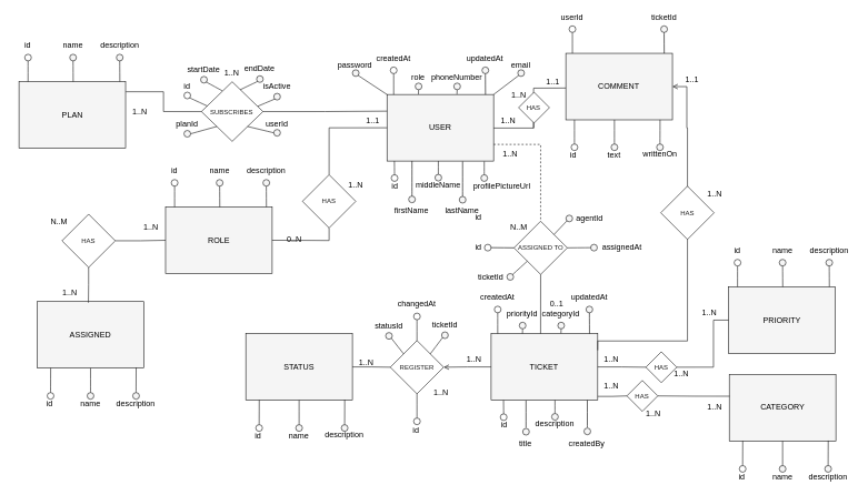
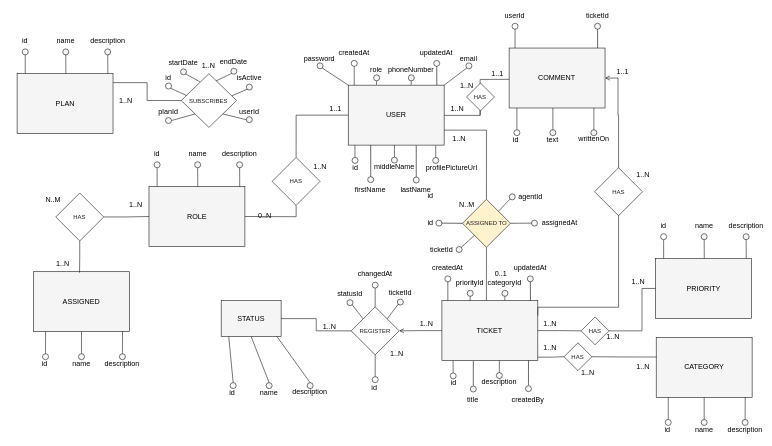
- <mxCell id="114" style="edgeStyle=orthogonalEdgeStyle;rounded=0;orthogonalLoop=1;jettySize=auto;html=1;entryX=0;entryY=0.25;entryDx=0;entryDy=0;strokeColor=#1A1A1A;endArrow=none;endFill=0;exitX=1;exitY=0.5;exitDx=0;exitDy=0;" parent="1" source="112" target="33" edge="1"><mxGeometry relative="1" as="geometry"><mxPoint x="311" y="202" as="sourcePoint" /><mxPoint x="152" y="202" as="targetPoint" /></mxGeometry></mxCell>
- <mxCell id="181" style="rounded=0;orthogonalLoop=1;jettySize=auto;html=1;entryX=0.5;entryY=0;entryDx=0;entryDy=0;strokeColor=#1A1A1A;endArrow=none;endFill=0;exitX=1;exitY=0.75;exitDx=0;exitDy=0;edgeStyle=orthogonalEdgeStyle;dashed=1;" parent="1" source="33" target="177" edge="1"><mxGeometry relative="1" as="geometry"><mxPoint x="750" y="202" as="sourcePoint" /><mxPoint x="861" y="202" as="targetPoint" /></mxGeometry></mxCell>
+ <mxCell id="181" style="rounded=0;orthogonalLoop=1;jettySize=auto;html=1;entryX=0.5;entryY=0;entryDx=0;entryDy=0;strokeColor=#1A1A1A;endArrow=none;endFill=0;exitX=1;exitY=0.75;exitDx=0;exitDy=0;edgeStyle=orthogonalEdgeStyle;" parent="1" source="33" target="177" edge="1"><mxGeometry relative="1" as="geometry"><mxPoint x="750" y="202" as="sourcePoint" /><mxPoint x="861" y="202" as="targetPoint" /></mxGeometry></mxCell>
- <mxCell id="177" value="&lt;font color=&quot;#1a1a1a&quot;&gt;&lt;span style=&quot;font-size: 10px;&quot;&gt;ASSIGNED TO&lt;/span&gt;&lt;/font&gt;" style="rhombus;whiteSpace=wrap;html=1;fillColor=#FFFFFF;strokeColor=#1A1A1A;" parent="1" vertex="1"><mxGeometry x="770.59" y="332" width="80" height="80" as="geometry" /></mxCell>
+ <mxCell id="177" value="&lt;font color=&quot;#1a1a1a&quot;&gt;&lt;span style=&quot;font-size: 10px;&quot;&gt;ASSIGNED TO&lt;/span&gt;&lt;/font&gt;" style="rhombus;whiteSpace=wrap;html=1;fillColor=#fff2cc;strokeColor=#1A1A1A;" parent="1" vertex="1"><mxGeometry x="770.59" y="332" width="80" height="80" as="geometry" /></mxCell>
- <mxCell id="115" value="STATUS" style="rounded=0;whiteSpace=wrap;html=1;fillColor=#f5f5f5;fontColor=#000000;strokeColor=#1A1A1A;align=center;" parent="1" vertex="1"><mxGeometry x="368.05" y="501" width="160" height="100" as="geometry" /></mxCell>
+ <mxCell id="115" value="STATUS" style="rounded=0;whiteSpace=wrap;html=1;fillColor=#f5f5f5;fontColor=#000000;strokeColor=#1A1A1A;align=center;" parent="1" vertex="1"><mxGeometry x="368.05" y="501" width="100" height="60" as="geometry" /></mxCell>
